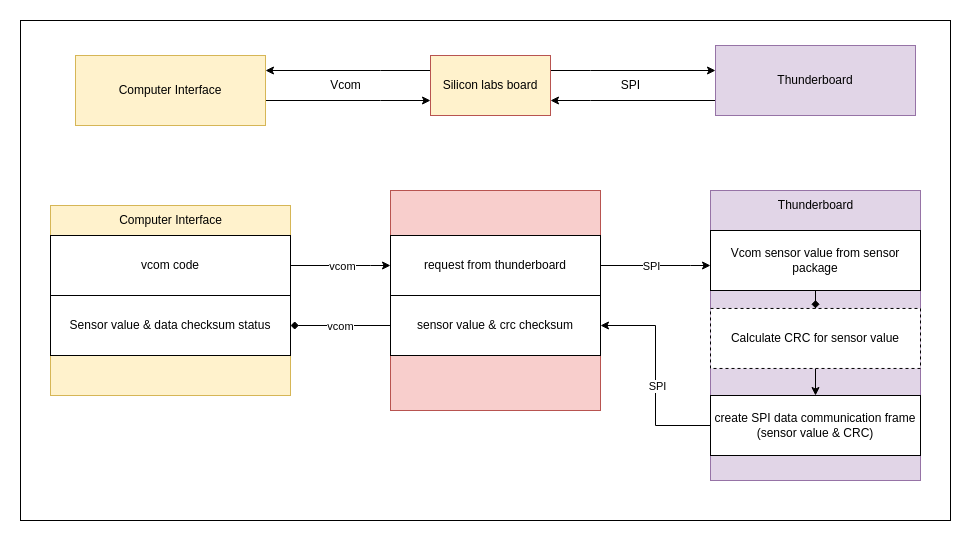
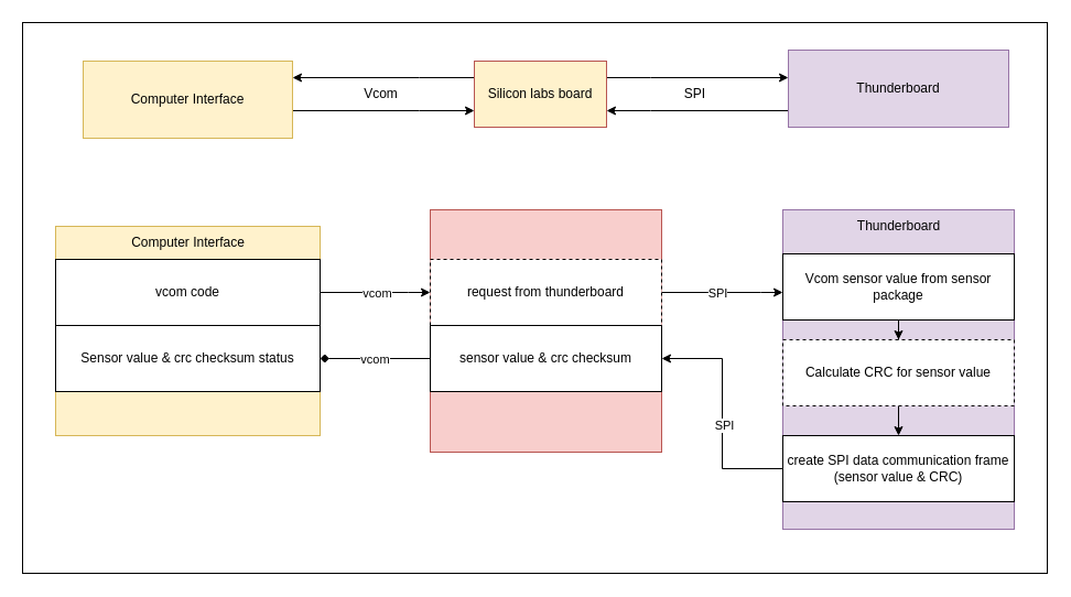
- <mxCell id="12" value="request from thunderboard" style="whiteSpace=wrap;html=1;" parent="1" vertex="1"><mxGeometry x="390" y="235" width="210" height="60" as="geometry" /></mxCell>
+ <mxCell id="12" value="request from thunderboard" style="whiteSpace=wrap;html=1;dashed=1;" parent="1" vertex="1"><mxGeometry x="390" y="235" width="210" height="60" as="geometry" /></mxCell>
- <mxCell id="18" style="edgeStyle=orthogonalEdgeStyle;rounded=0;orthogonalLoop=1;jettySize=auto;html=1;endArrow=diamond;" parent="1" source="19" target="21" edge="1"><mxGeometry relative="1" as="geometry" /></mxCell>
+ <mxCell id="18" style="edgeStyle=orthogonalEdgeStyle;rounded=0;orthogonalLoop=1;jettySize=auto;html=1;" parent="1" source="19" target="21" edge="1"><mxGeometry relative="1" as="geometry" /></mxCell>
- <mxCell id="9" value="Sensor value &amp;amp; data checksum status" style="whiteSpace=wrap;html=1;" parent="1" vertex="1"><mxGeometry x="50" y="295" width="240" height="60" as="geometry" /></mxCell>
+ <mxCell id="9" value="Sensor value &amp;amp; crc checksum status" style="whiteSpace=wrap;html=1;" parent="1" vertex="1"><mxGeometry x="50" y="295" width="240" height="60" as="geometry" /></mxCell>
